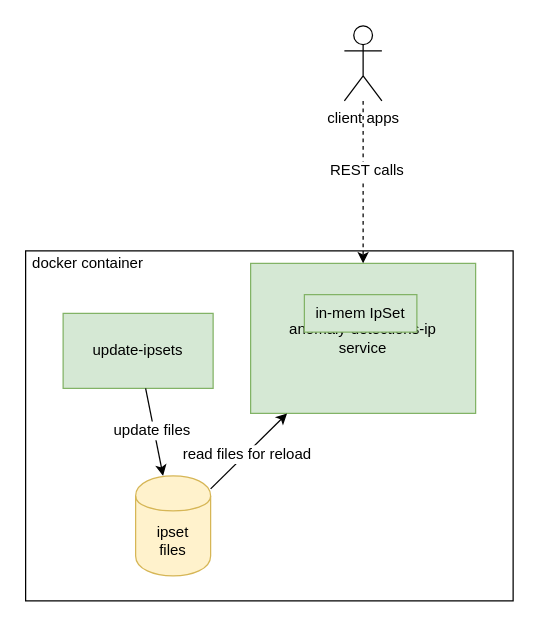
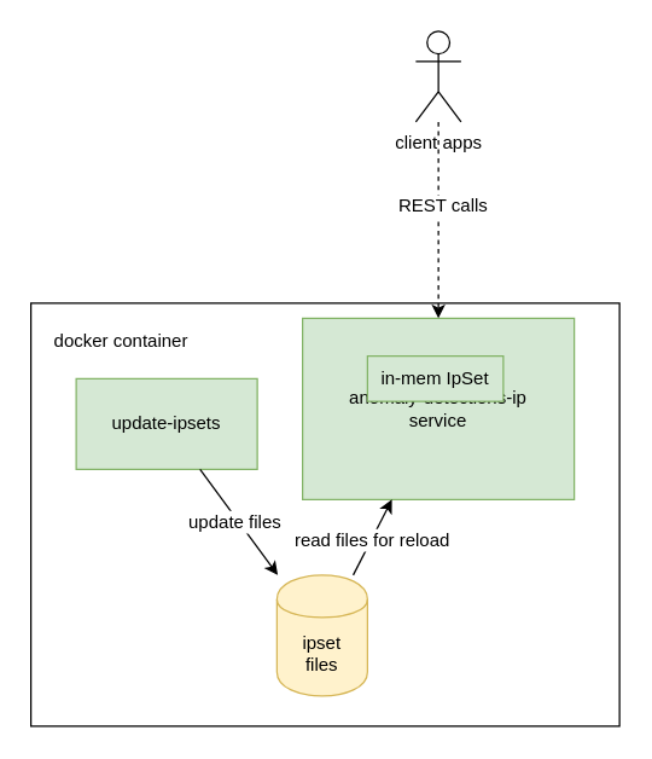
- <mxCell id="13" value="docker container" style="text;html=1;strokeColor=none;fillColor=none;align=center;verticalAlign=middle;whiteSpace=wrap;rounded=0;" vertex="1" parent="1"><mxGeometry x="20" y="200" width="100" height="20" as="geometry" /></mxCell>
+ <mxCell id="13" value="docker container" style="text;html=1;strokeColor=none;fillColor=none;align=center;verticalAlign=middle;whiteSpace=wrap;rounded=0;" vertex="1" parent="1"><mxGeometry x="30" y="215" width="100" height="20" as="geometry" /></mxCell>
- <mxCell id="3" value="&lt;div&gt;ipset&lt;/div&gt;&lt;div&gt;files&lt;br&gt;&lt;/div&gt;" style="shape=cylinder;whiteSpace=wrap;html=1;boundedLbl=1;backgroundOutline=1;fillColor=#fff2cc;strokeColor=#d6b656;" vertex="1" parent="1"><mxGeometry x="108" y="380" width="60" height="80" as="geometry" /></mxCell>
+ <mxCell id="3" value="&lt;div&gt;ipset&lt;/div&gt;&lt;div&gt;files&lt;br&gt;&lt;/div&gt;" style="shape=cylinder;whiteSpace=wrap;html=1;boundedLbl=1;backgroundOutline=1;fillColor=#fff2cc;strokeColor=#d6b656;" vertex="1" parent="1"><mxGeometry x="183" y="380" width="60" height="80" as="geometry" /></mxCell>
